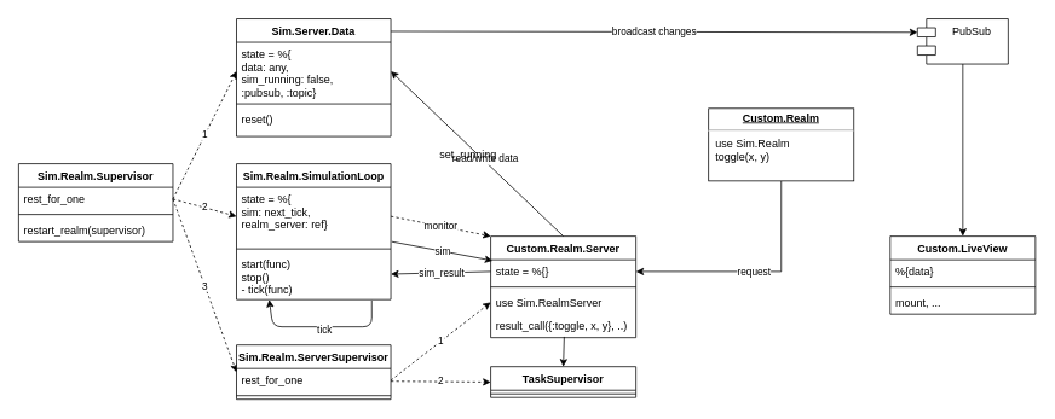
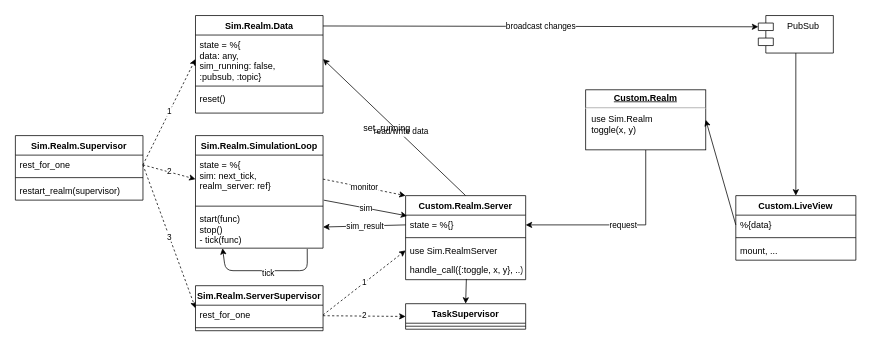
- <mxCell id="21" value="Sim.Server.Data" style="swimlane;fontStyle=1;align=center;verticalAlign=top;childLayout=stackLayout;horizontal=1;startSize=26;horizontalStack=0;resizeParent=1;resizeParentMax=0;resizeLast=0;collapsible=1;marginBottom=0;" vertex="1" parent="1"><mxGeometry x="260" y="20" width="170" height="130" as="geometry" /></mxCell>
+ <mxCell id="21" value="Sim.Realm.Data" style="swimlane;fontStyle=1;align=center;verticalAlign=top;childLayout=stackLayout;horizontal=1;startSize=26;horizontalStack=0;resizeParent=1;resizeParentMax=0;resizeLast=0;collapsible=1;marginBottom=0;" vertex="1" parent="1"><mxGeometry x="260" y="20" width="170" height="130" as="geometry" /></mxCell>
+ <mxCell id="15" value="" style="endArrow=classic;html=1;entryX=1;entryY=0.5;entryDx=0;entryDy=0;exitX=0;exitY=0.5;exitDx=0;exitDy=0;" edge="1" parent="1" source="46" target="3"><mxGeometry width="50" height="50" relative="1" as="geometry"><mxPoint x="680" y="300" as="sourcePoint" /><mxPoint x="730" y="250" as="targetPoint" /></mxGeometry></mxCell>
- <mxCell id="42" value="result_call({:toggle, x, y}, ..)" style="text;strokeColor=none;fillColor=none;align=left;verticalAlign=top;spacingLeft=4;spacingRight=4;overflow=hidden;rotatable=0;points=[[0,0.5],[1,0.5]];portConstraint=eastwest;" vertex="1" parent="38"><mxGeometry y="86" width="160" height="26" as="geometry" /></mxCell>
+ <mxCell id="42" value="handle_call({:toggle, x, y}, ..)" style="text;strokeColor=none;fillColor=none;align=left;verticalAlign=top;spacingLeft=4;spacingRight=4;overflow=hidden;rotatable=0;points=[[0,0.5],[1,0.5]];portConstraint=eastwest;" vertex="1" parent="38"><mxGeometry y="86" width="160" height="26" as="geometry" /></mxCell>
